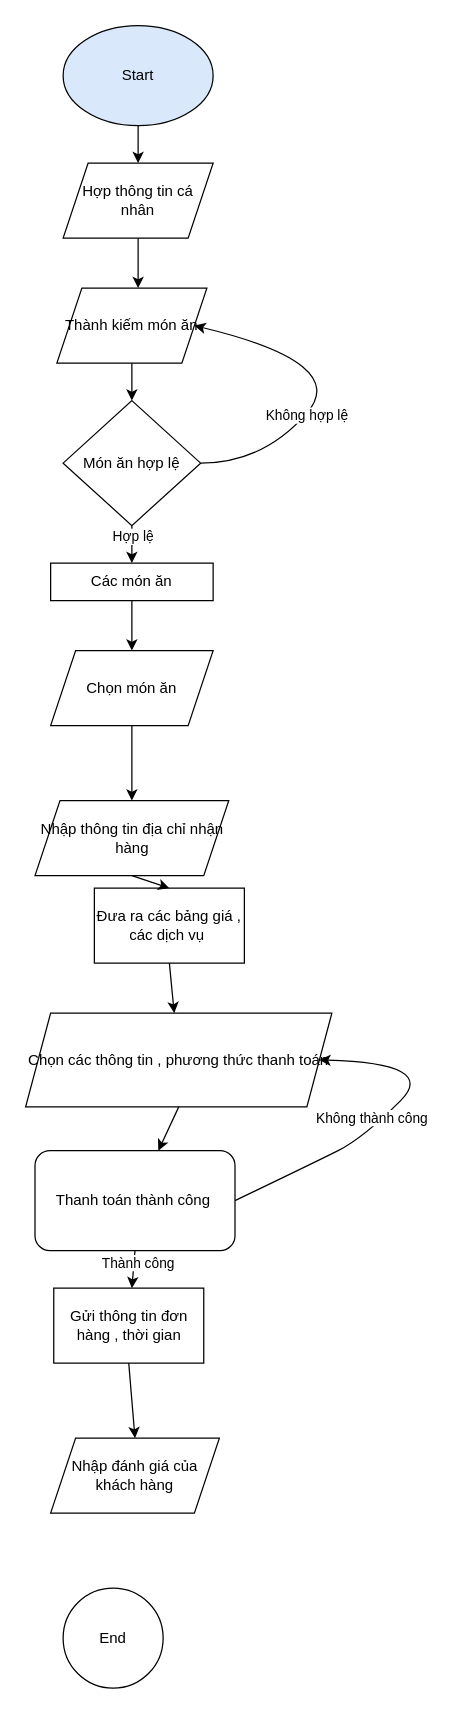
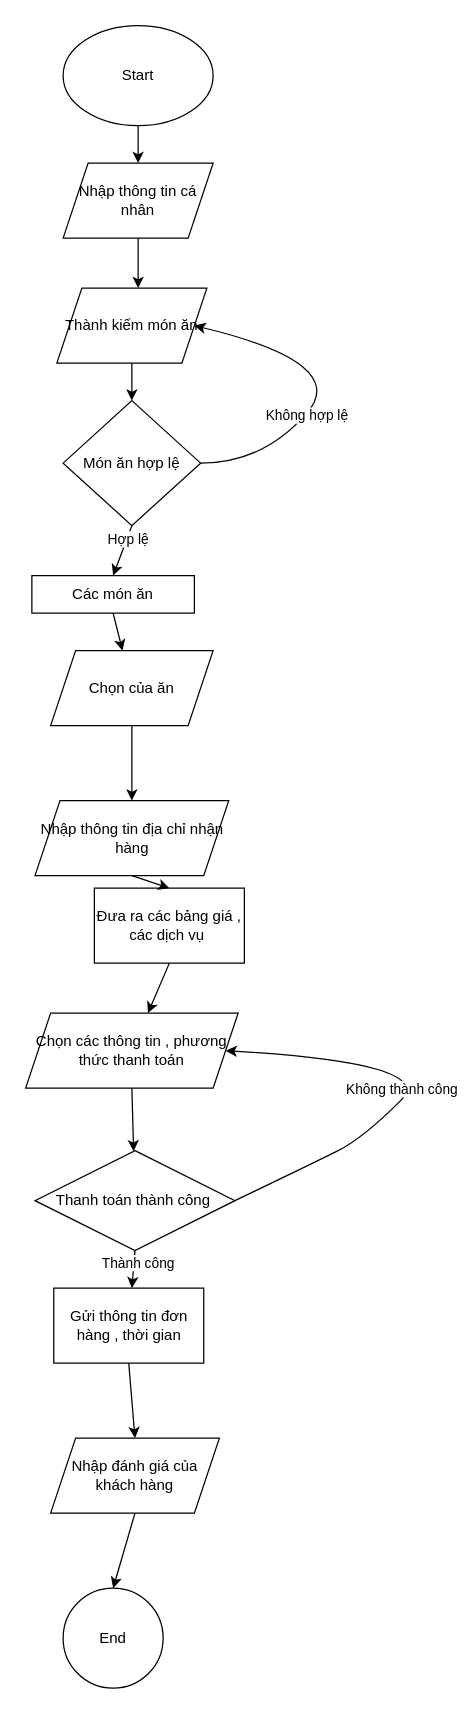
- <mxCell id="2" value="Start" style="ellipse;whiteSpace=wrap;html=1;fillColor=#dae8fc;" parent="1" vertex="1"><mxGeometry x="50" y="20" width="120" height="80" as="geometry" /></mxCell>
+ <mxCell id="2" value="Start" style="ellipse;whiteSpace=wrap;html=1;" parent="1" vertex="1"><mxGeometry x="50" y="20" width="120" height="80" as="geometry" /></mxCell>
- <mxCell id="4" value="Hợp thông tin cá nhân" style="shape=parallelogram;perimeter=parallelogramPerimeter;whiteSpace=wrap;html=1;fixedSize=1;" vertex="1" parent="1"><mxGeometry x="50" y="130" width="120" height="60" as="geometry" /></mxCell>
+ <mxCell id="4" value="Nhập thông tin cá nhân" style="shape=parallelogram;perimeter=parallelogramPerimeter;whiteSpace=wrap;html=1;fixedSize=1;" vertex="1" parent="1"><mxGeometry x="50" y="130" width="120" height="60" as="geometry" /></mxCell>
- <mxCell id="19" value="Các món ăn" style="rounded=0;whiteSpace=wrap;html=1;" vertex="1" parent="1"><mxGeometry x="40" y="450" width="130" height="30" as="geometry" /></mxCell>
+ <mxCell id="19" value="Các món ăn" style="rounded=0;whiteSpace=wrap;html=1;" vertex="1" parent="1"><mxGeometry x="25" y="460" width="130" height="30" as="geometry" /></mxCell>
- <mxCell id="12" value="Chọn món ăn" style="shape=parallelogram;perimeter=parallelogramPerimeter;whiteSpace=wrap;html=1;fixedSize=1;" vertex="1" parent="1"><mxGeometry x="40" y="520" width="130" height="60" as="geometry" /></mxCell>
+ <mxCell id="12" value="Chọn của ăn" style="shape=parallelogram;perimeter=parallelogramPerimeter;whiteSpace=wrap;html=1;fixedSize=1;" vertex="1" parent="1"><mxGeometry x="40" y="520" width="130" height="60" as="geometry" /></mxCell>
- <mxCell id="15" value="Chọn các thông tin , phương thức thanh toán" style="shape=parallelogram;perimeter=parallelogramPerimeter;whiteSpace=wrap;html=1;fixedSize=1;" vertex="1" parent="1"><mxGeometry x="20" y="810" width="245" height="75" as="geometry" /></mxCell>
+ <mxCell id="15" value="Chọn các thông tin , phương thức thanh toán" style="shape=parallelogram;perimeter=parallelogramPerimeter;whiteSpace=wrap;html=1;fixedSize=1;" vertex="1" parent="1"><mxGeometry x="20" y="810" width="170" height="60" as="geometry" /></mxCell>
- <mxCell id="16" value="Thanh toán thành công&amp;nbsp;" style="whiteSpace=wrap;html=1;rounded=1;" vertex="1" parent="1"><mxGeometry x="27.5" y="920" width="160" height="80" as="geometry" /></mxCell>
+ <mxCell id="16" value="Thanh toán thành công&amp;nbsp;" style="rhombus;whiteSpace=wrap;html=1;" vertex="1" parent="1"><mxGeometry x="27.5" y="920" width="160" height="80" as="geometry" /></mxCell>
+ <mxCell id="32" value="" style="endArrow=classic;html=1;rounded=0;exitX=0.5;exitY=1;exitDx=0;exitDy=0;entryX=0.5;entryY=0;entryDx=0;entryDy=0;" edge="1" parent="1" source="21" target="3"><mxGeometry width="50" height="50" relative="1" as="geometry"><mxPoint x="180" y="1270" as="sourcePoint" /><mxPoint x="119" y="1273" as="targetPoint" /></mxGeometry></mxCell>
